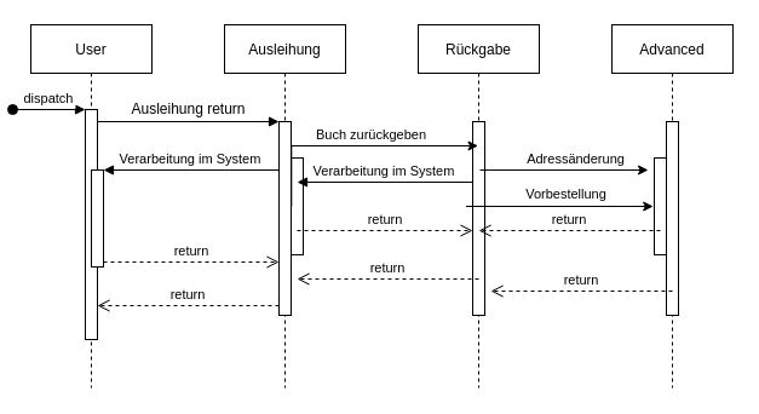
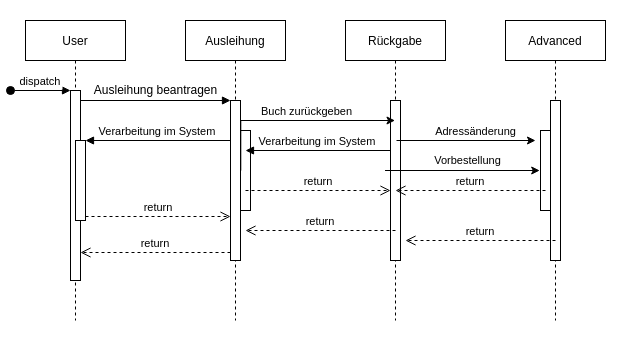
- <mxCell id="20" value="Ausleihung return" style="text;html=1;align=center;verticalAlign=middle;resizable=0;points=[];autosize=1;strokeColor=none;fillColor=none;" vertex="1" parent="1"><mxGeometry x="80" y="80" width="140" height="20" as="geometry" /></mxCell>
+ <mxCell id="20" value="Ausleihung beantragen" style="text;html=1;align=center;verticalAlign=middle;resizable=0;points=[];autosize=1;strokeColor=none;fillColor=none;" vertex="1" parent="1"><mxGeometry x="80" y="80" width="140" height="20" as="geometry" /></mxCell>
